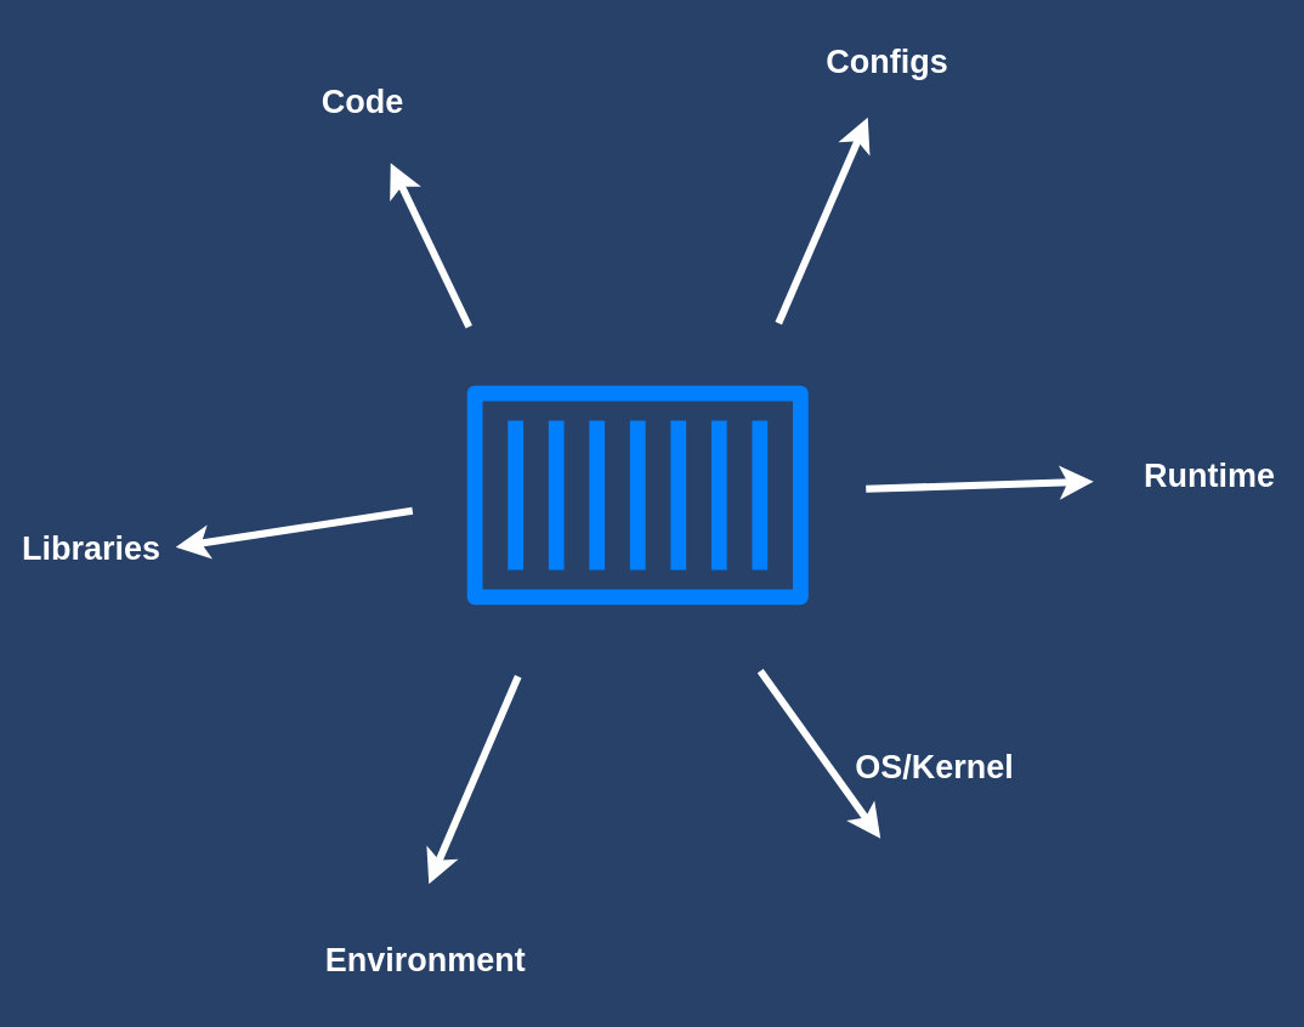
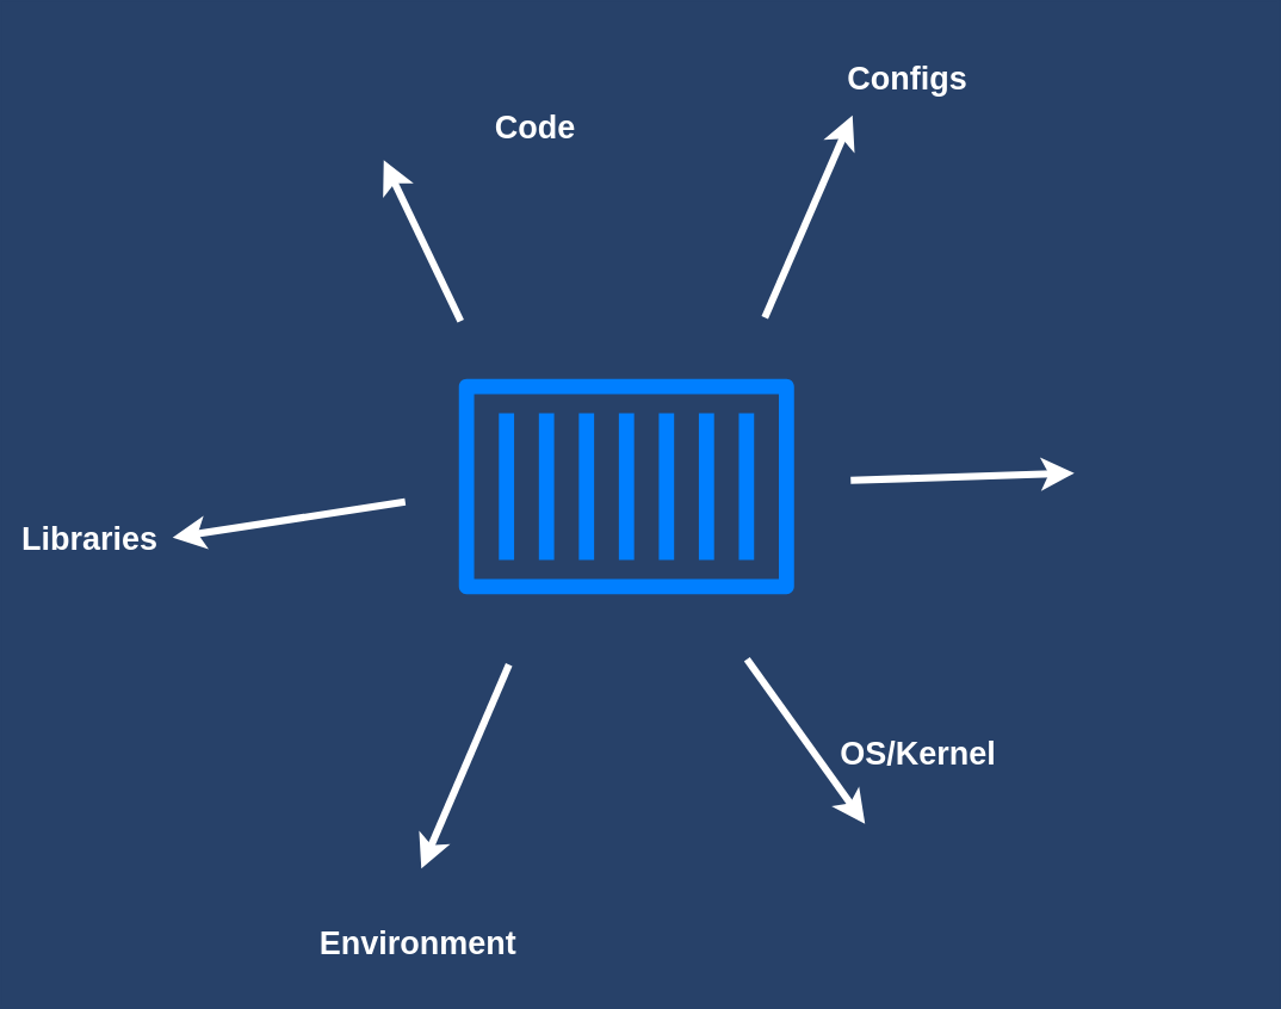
- <mxCell id="5" value="Configs" style="text;align=center;html=1;verticalAlign=middle;whiteSpace=wrap;rounded=0;fontSize=18;labelBackgroundColor=none;fontColor=#FFFFFF;fontStyle=1" vertex="1" parent="1"><mxGeometry x="457" y="20" width="60" height="27" as="geometry" /></mxCell>
+ <mxCell id="5" value="Configs" style="text;align=center;html=1;verticalAlign=middle;whiteSpace=wrap;rounded=0;fontSize=18;labelBackgroundColor=none;fontColor=#FFFFFF;fontStyle=1" vertex="1" parent="1"><mxGeometry x="477" y="30" width="60" height="27" as="geometry" /></mxCell>
- <mxCell id="3" value="Code" style="text;align=center;html=1;verticalAlign=middle;whiteSpace=wrap;rounded=0;fontSize=18;labelBackgroundColor=none;fontColor=#FFFFFF;fontStyle=1" vertex="1" parent="1"><mxGeometry x="169" y="41" width="60" height="30" as="geometry" /></mxCell>
+ <mxCell id="3" value="Code" style="text;align=center;html=1;verticalAlign=middle;whiteSpace=wrap;rounded=0;fontSize=18;labelBackgroundColor=none;fontColor=#FFFFFF;fontStyle=1" vertex="1" parent="1"><mxGeometry x="269" y="56" width="60" height="30" as="geometry" /></mxCell>
- <mxCell id="7" value="Runtime" style="text;align=center;html=1;verticalAlign=middle;whiteSpace=wrap;rounded=0;fontSize=18;labelBackgroundColor=none;fontColor=#FFFFFF;fontStyle=1" vertex="1" parent="1"><mxGeometry x="634" y="246" width="60" height="30" as="geometry" /></mxCell>
